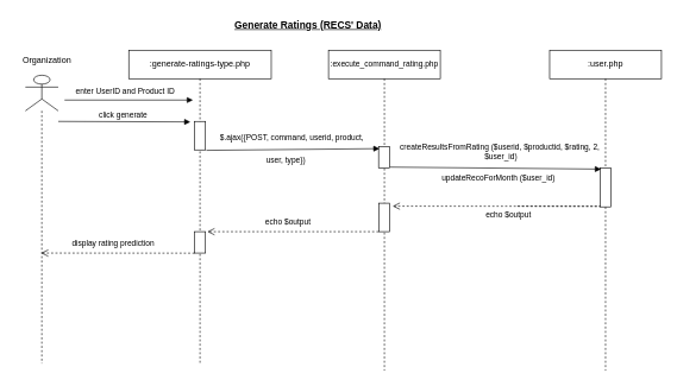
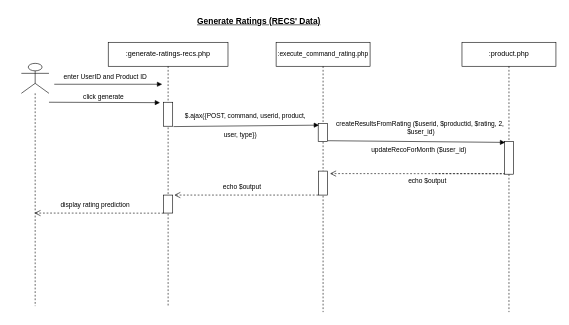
- <mxCell id="5" value="Organization" style="text;html=1;align=center;verticalAlign=middle;resizable=1;points=[];autosize=1;strokeColor=none;fillColor=none;container=0;movable=1;rotatable=1;deletable=1;editable=1;connectable=1;locked=0;" parent="1" vertex="1"><mxGeometry x="20.1" y="70" width="90" height="30" as="geometry" /></mxCell>
- <mxCell id="6" value=":generate-ratings-type.php" style="shape=umlLifeline;perimeter=lifelinePerimeter;whiteSpace=wrap;html=1;container=0;collapsible=0;recursiveResize=0;outlineConnect=0;" parent="1" vertex="1"><mxGeometry x="180" y="70" width="199.75" height="440" as="geometry" /></mxCell>
+ <mxCell id="6" value=":generate-ratings-recs.php" style="shape=umlLifeline;perimeter=lifelinePerimeter;whiteSpace=wrap;html=1;container=0;collapsible=0;recursiveResize=0;outlineConnect=0;" parent="1" vertex="1"><mxGeometry x="180" y="70" width="199.75" height="440" as="geometry" /></mxCell>
- <mxCell id="2" value=":user.php" style="shape=umlLifeline;perimeter=lifelinePerimeter;whiteSpace=wrap;html=1;container=0;collapsible=0;recursiveResize=0;outlineConnect=0;" parent="1" vertex="1"><mxGeometry x="770" y="70" width="156.72" height="450" as="geometry" /></mxCell>
+ <mxCell id="2" value=":product.php" style="shape=umlLifeline;perimeter=lifelinePerimeter;whiteSpace=wrap;html=1;container=0;collapsible=0;recursiveResize=0;outlineConnect=0;" parent="1" vertex="1"><mxGeometry x="770" y="70" width="156.72" height="450" as="geometry" /></mxCell>
